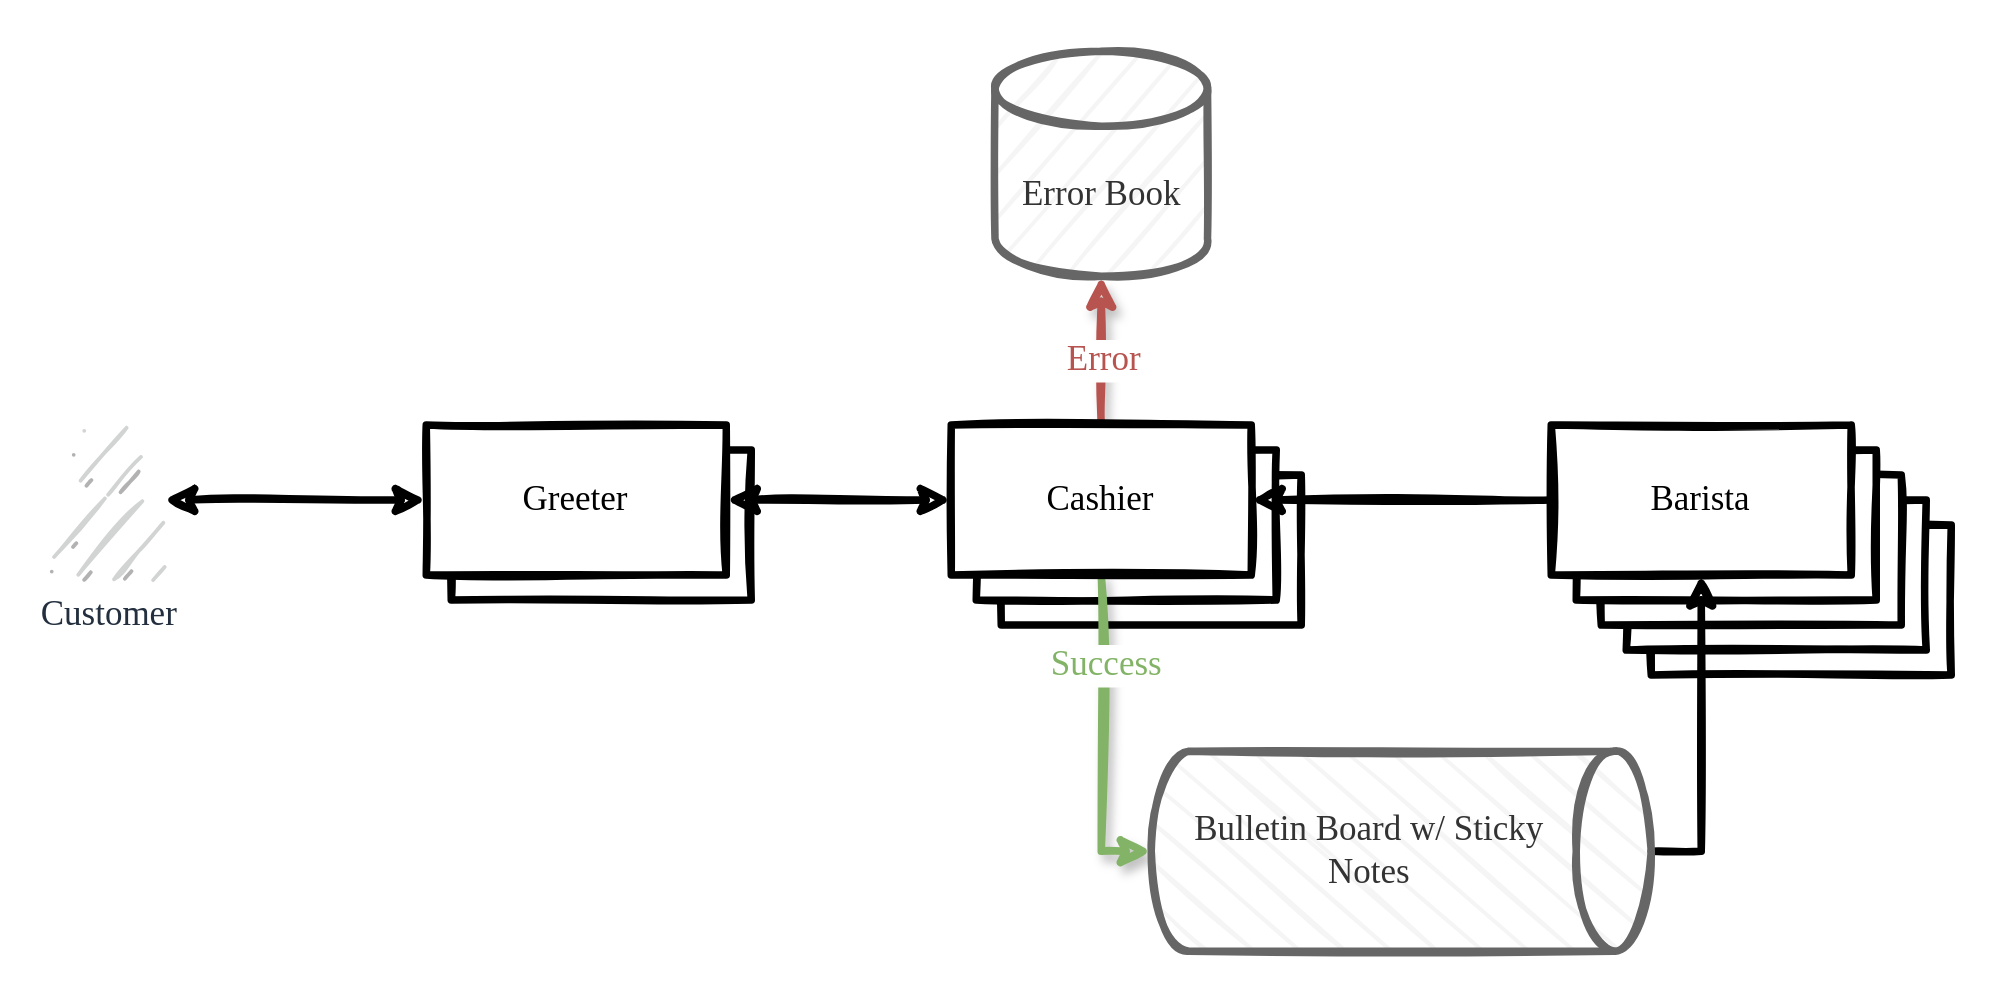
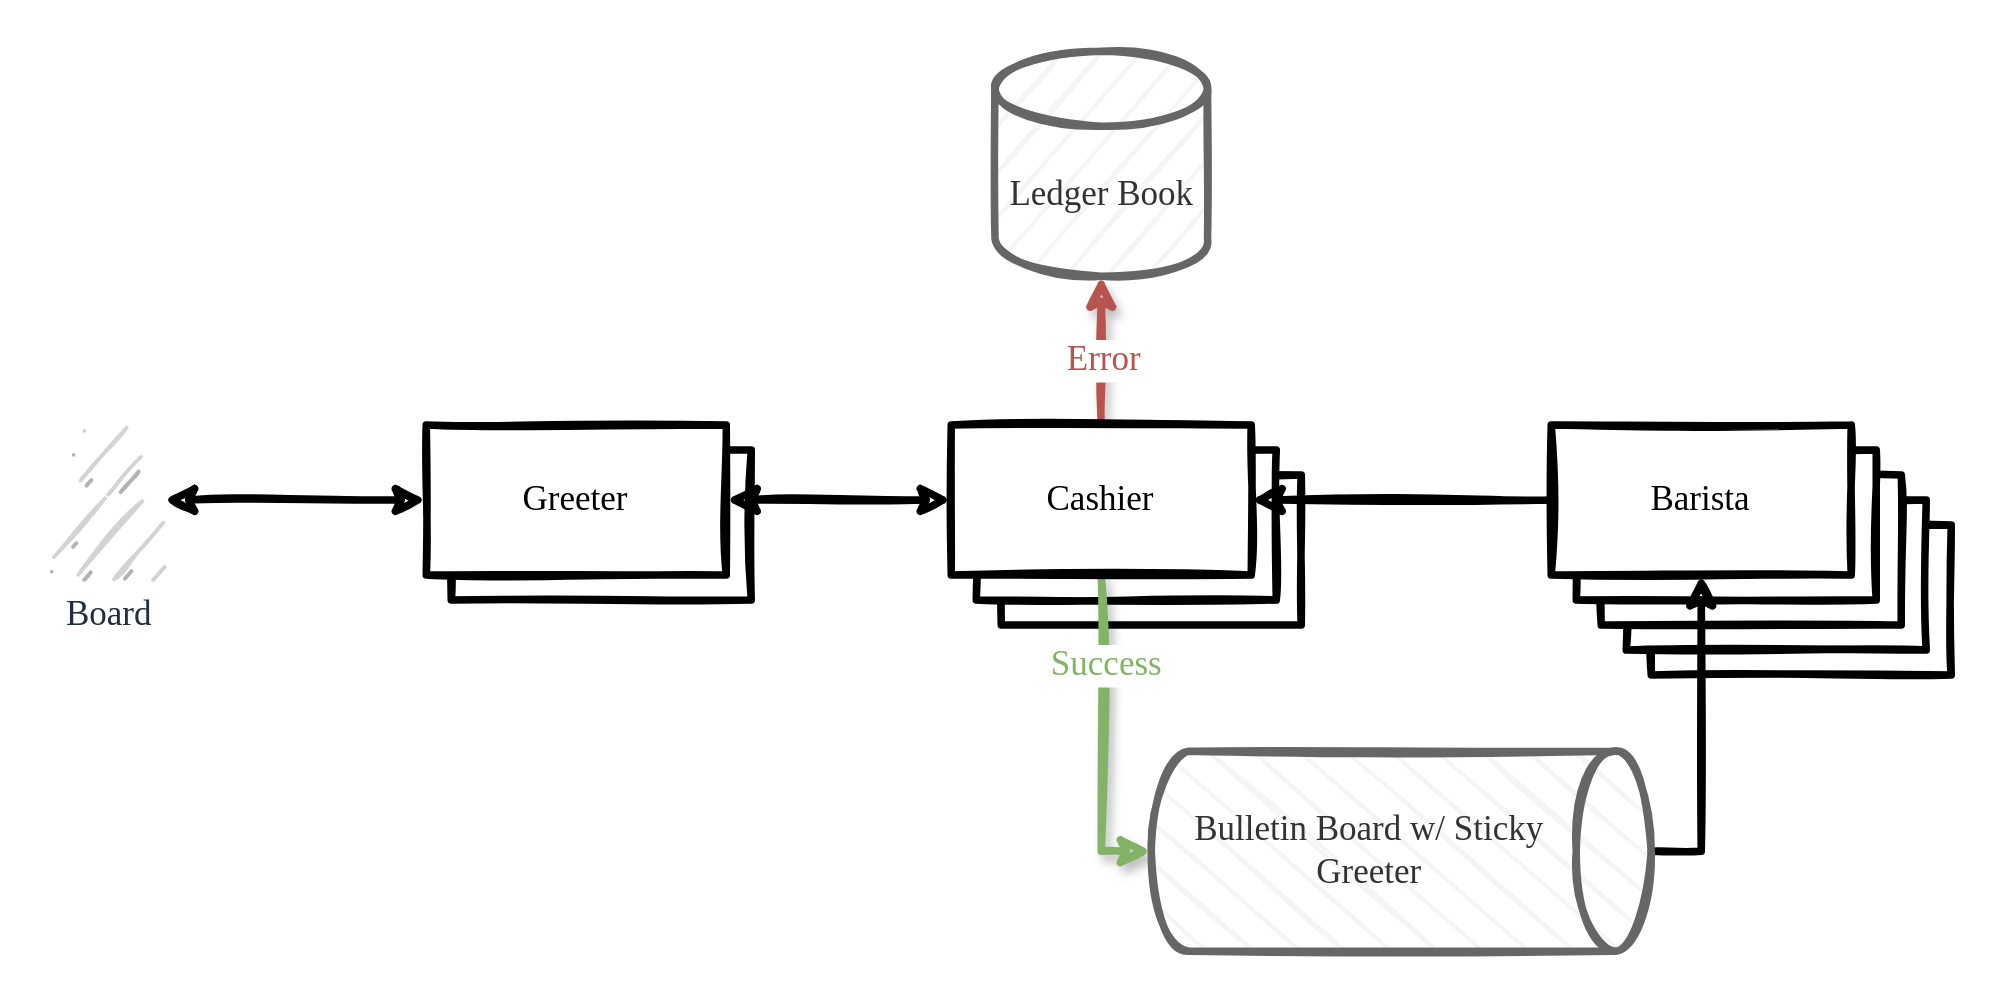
- <mxCell id="21" value="Error Book" style="shape=cylinder3;whiteSpace=wrap;html=1;boundedLbl=1;backgroundOutline=1;size=15;strokeWidth=3;fontSize=14;sketch=1;fontFamily=Lucida Console;fillColor=#f5f5f5;strokeColor=#666666;fontColor=#333333;" parent="1" vertex="1"><mxGeometry x="397.5" y="20" width="85" height="90" as="geometry" /></mxCell>
+ <mxCell id="21" value="Ledger Book" style="shape=cylinder3;whiteSpace=wrap;html=1;boundedLbl=1;backgroundOutline=1;size=15;strokeWidth=3;fontSize=14;sketch=1;fontFamily=Lucida Console;fillColor=#f5f5f5;strokeColor=#666666;fontColor=#333333;" parent="1" vertex="1"><mxGeometry x="397.5" y="20" width="85" height="90" as="geometry" /></mxCell>
- <mxCell id="22" value="&lt;span style=&quot;color: rgb(35, 47, 62); font-size: 14px;&quot;&gt;Customer&lt;/span&gt;" style="outlineConnect=0;dashed=0;verticalLabelPosition=bottom;verticalAlign=top;align=center;html=1;shape=mxgraph.aws3.user;fontFamily=Lucida Console;fontSize=14;strokeWidth=3;sketch=1;fillColor=#D2D3D3;" vertex="1" parent="1"><mxGeometry x="20" y="168" width="45" height="63" as="geometry" /></mxCell>
+ <mxCell id="22" value="&lt;span style=&quot;color: rgb(35, 47, 62); font-size: 14px;&quot;&gt;Board&lt;/span&gt;" style="outlineConnect=0;dashed=0;verticalLabelPosition=bottom;verticalAlign=top;align=center;html=1;shape=mxgraph.aws3.user;fontFamily=Lucida Console;fontSize=14;strokeWidth=3;sketch=1;fillColor=#D2D3D3;" vertex="1" parent="1"><mxGeometry x="20" y="168" width="45" height="63" as="geometry" /></mxCell>
- <mxCell id="18" value="Bulletin Board w/ Sticky Notes" style="shape=cylinder3;whiteSpace=wrap;html=1;boundedLbl=1;backgroundOutline=1;size=15;direction=south;strokeWidth=3;fontSize=14;sketch=1;fontFamily=Lucida Console;fillColor=#f5f5f5;strokeColor=#666666;fontColor=#333333;" parent="1" vertex="1"><mxGeometry x="460" y="300" width="200" height="80" as="geometry" /></mxCell>
+ <mxCell id="18" value="Bulletin Board w/ Sticky Greeter" style="shape=cylinder3;whiteSpace=wrap;html=1;boundedLbl=1;backgroundOutline=1;size=15;direction=south;strokeWidth=3;fontSize=14;sketch=1;fontFamily=Lucida Console;fillColor=#f5f5f5;strokeColor=#666666;fontColor=#333333;" parent="1" vertex="1"><mxGeometry x="460" y="300" width="200" height="80" as="geometry" /></mxCell>
